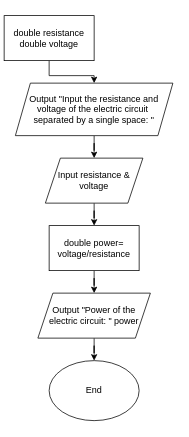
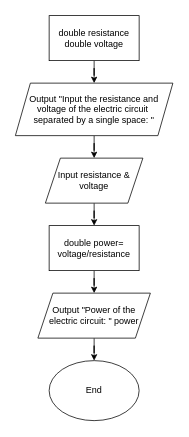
- <mxCell id="3" value="&lt;div&gt;double resistance&lt;/div&gt;&lt;div&gt;double voltage&lt;/div&gt;" style="rounded=0;whiteSpace=wrap;html=1;" vertex="1" parent="1"><mxGeometry x="5" y="20" width="120" height="60" as="geometry" /></mxCell>
+ <mxCell id="3" value="&lt;div&gt;double resistance&lt;/div&gt;&lt;div&gt;double voltage&lt;/div&gt;" style="rounded=0;whiteSpace=wrap;html=1;" vertex="1" parent="1"><mxGeometry x="65" y="20" width="120" height="60" as="geometry" /></mxCell>
